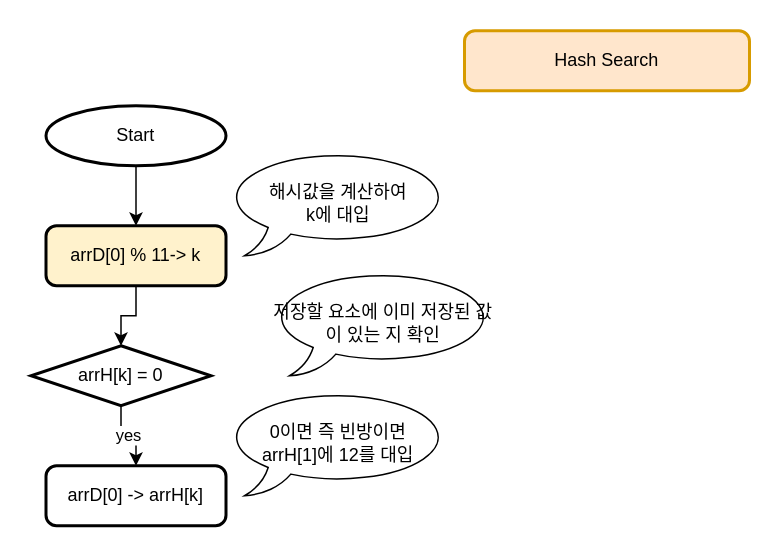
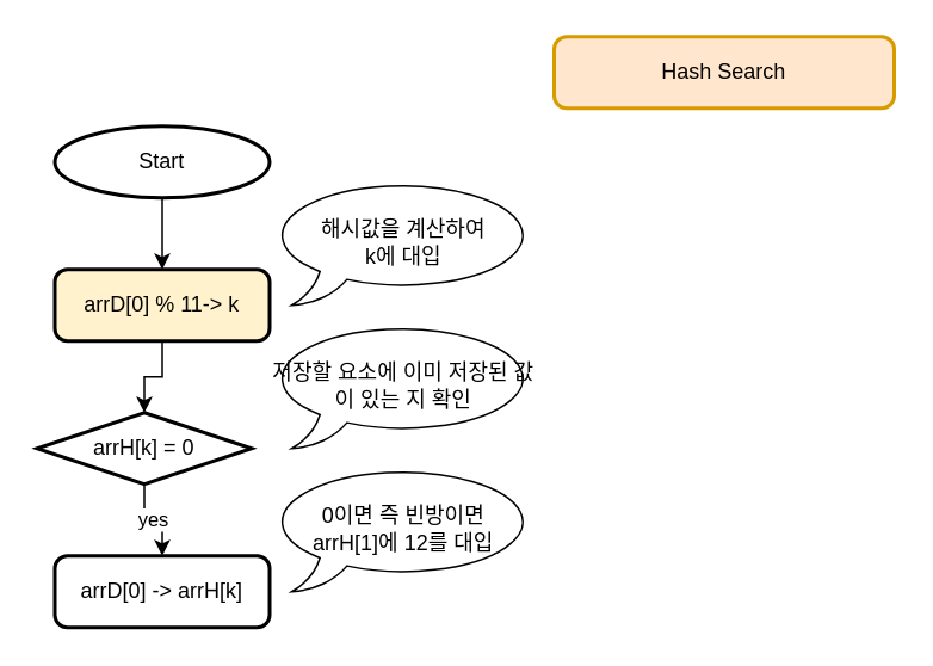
- <mxCell id="12" value="저장할 요소에 이미 저장된 값이 있는 지 확인" style="whiteSpace=wrap;html=1;shape=mxgraph.basic.oval_callout" vertex="1" parent="1"><mxGeometry x="180" y="180" width="150" height="70" as="geometry" /></mxCell>
+ <mxCell id="12" value="저장할 요소에 이미 저장된 값이 있는 지 확인" style="whiteSpace=wrap;html=1;shape=mxgraph.basic.oval_callout" vertex="1" parent="1"><mxGeometry x="150" y="180" width="150" height="70" as="geometry" /></mxCell>
